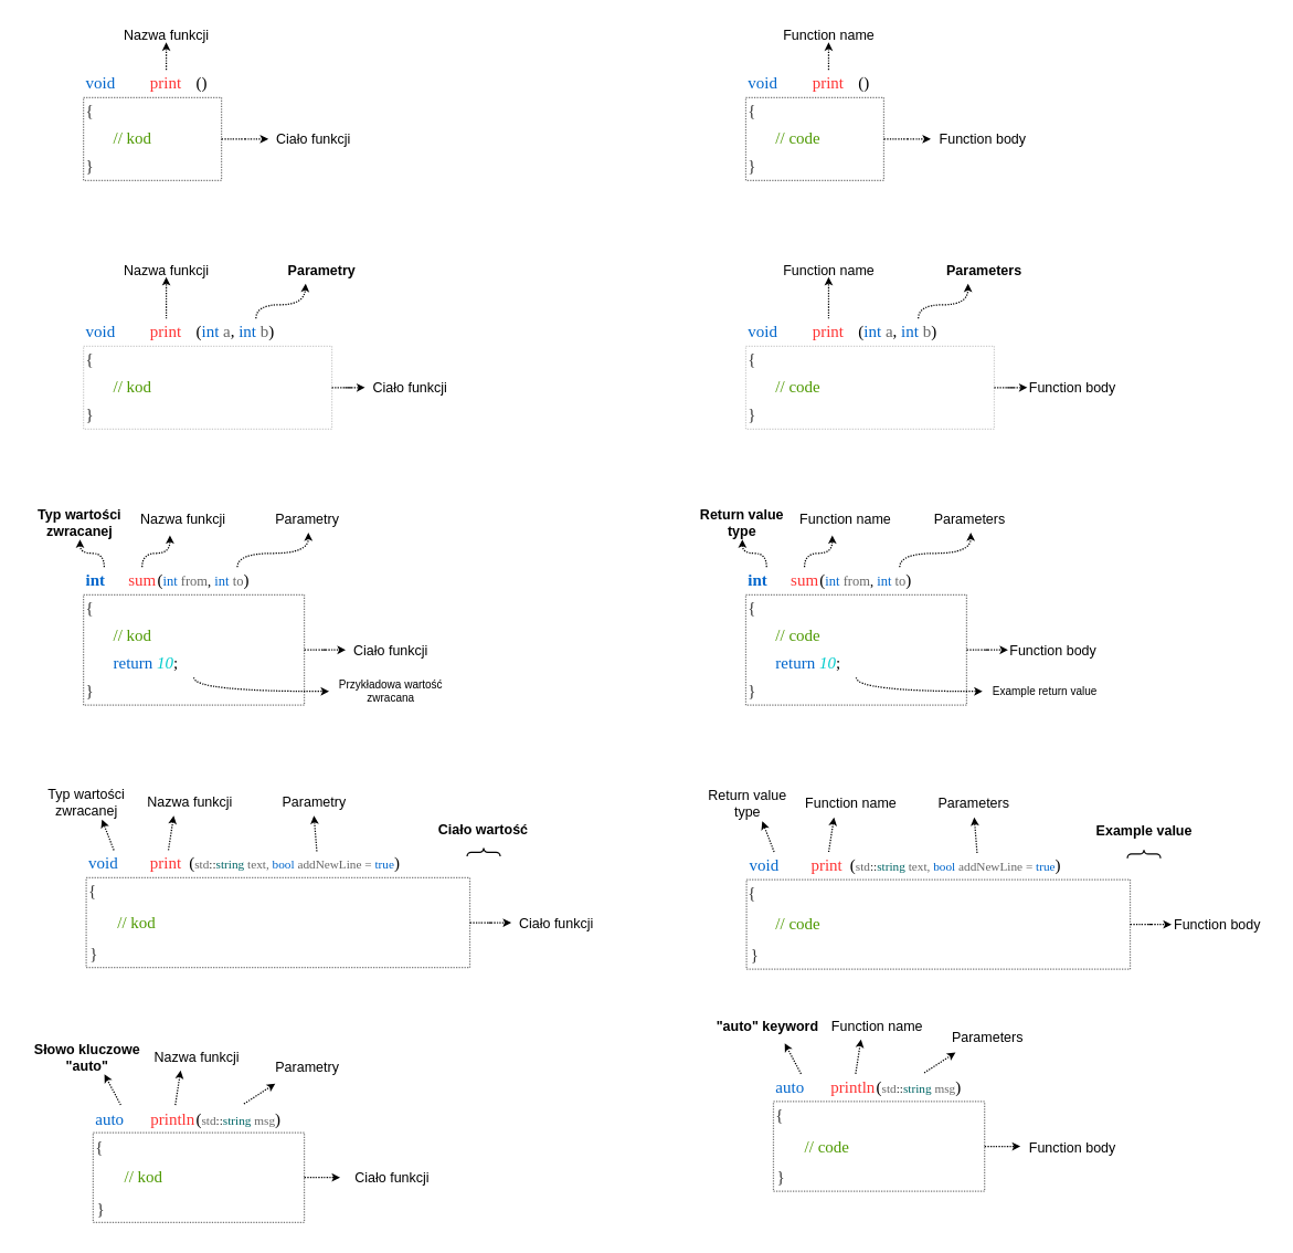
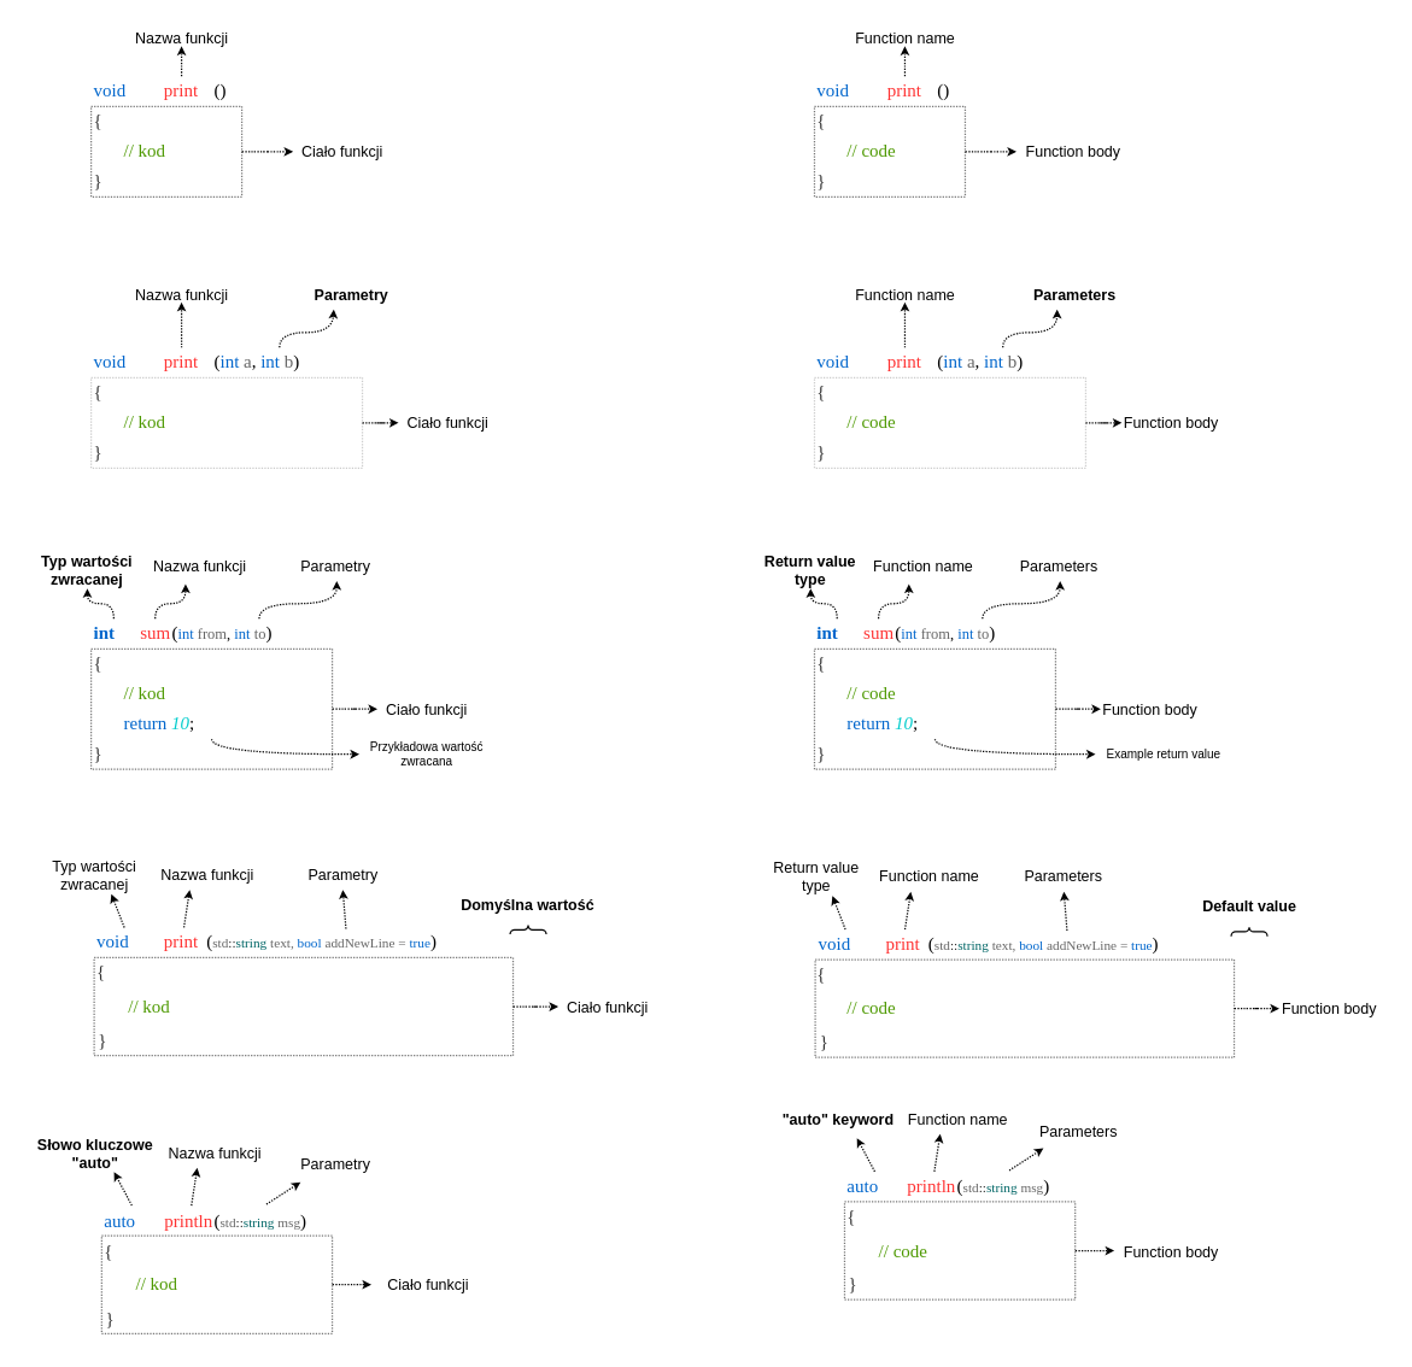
- <mxCell id="84" value="Example return value" style="text;html=1;strokeColor=none;fillColor=none;align=center;verticalAlign=middle;whiteSpace=wrap;rounded=0;fontColor=#000000;fontSize=8;" parent="1" vertex="1"><mxGeometry x="711.5" y="490" width="90" height="20" as="geometry" /></mxCell>
+ <mxCell id="84" value="Example return value" style="text;html=1;strokeColor=none;fillColor=none;align=center;verticalAlign=middle;whiteSpace=wrap;rounded=0;fontColor=#000000;fontSize=8;" parent="1" vertex="1"><mxGeometry x="726.5" y="490" width="90" height="20" as="geometry" /></mxCell>
- <mxCell id="101" value="Ciało wartość" style="text;html=1;strokeColor=none;fillColor=none;align=center;verticalAlign=middle;whiteSpace=wrap;rounded=0;dashed=1;dashPattern=1 1;fontFamily=Helvetica;fontColor=#000000;fontStyle=1;fontSize=10;" parent="1" vertex="1"><mxGeometry x="300" y="590" width="100" height="20" as="geometry" /></mxCell>
+ <mxCell id="101" value="Domyślna wartość" style="text;html=1;strokeColor=none;fillColor=none;align=center;verticalAlign=middle;whiteSpace=wrap;rounded=0;dashed=1;dashPattern=1 1;fontFamily=Helvetica;fontColor=#000000;fontStyle=1;fontSize=10;" parent="1" vertex="1"><mxGeometry x="300" y="590" width="100" height="20" as="geometry" /></mxCell>
- <mxCell id="118" value="Example value" style="text;html=1;strokeColor=none;fillColor=none;align=center;verticalAlign=middle;whiteSpace=wrap;rounded=0;dashed=1;dashPattern=1 1;fontFamily=Helvetica;fontColor=#000000;fontStyle=1;fontSize=10;" parent="1" vertex="1"><mxGeometry x="778.5" y="591.25" width="100" height="20" as="geometry" /></mxCell>
+ <mxCell id="118" value="Default value" style="text;html=1;strokeColor=none;fillColor=none;align=center;verticalAlign=middle;whiteSpace=wrap;rounded=0;dashed=1;dashPattern=1 1;fontFamily=Helvetica;fontColor=#000000;fontStyle=1;fontSize=10;" parent="1" vertex="1"><mxGeometry x="778.5" y="591.25" width="100" height="20" as="geometry" /></mxCell>
